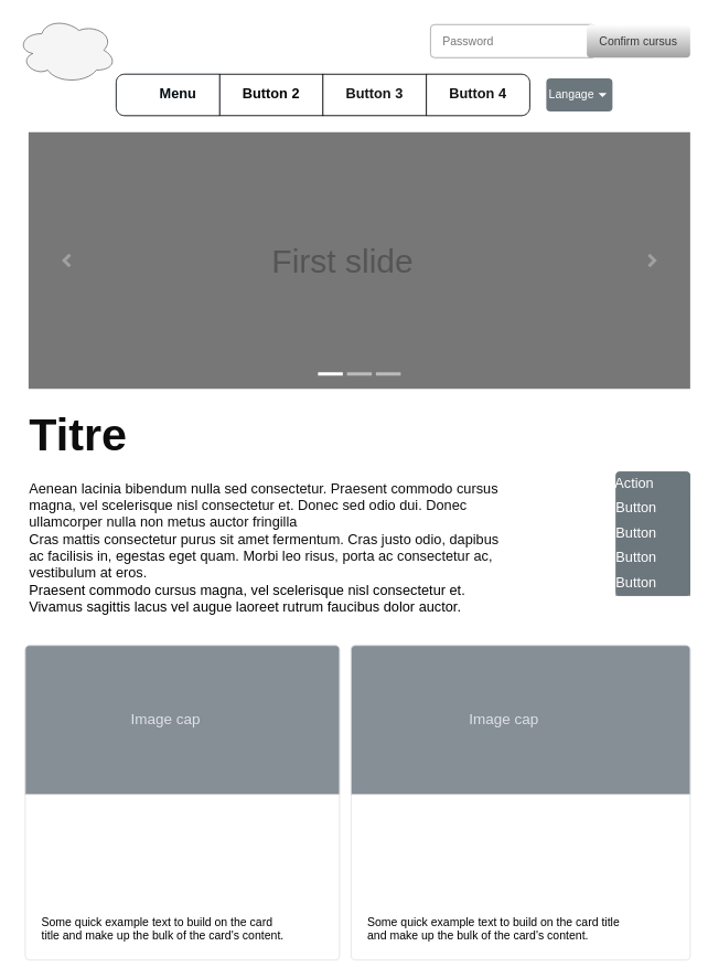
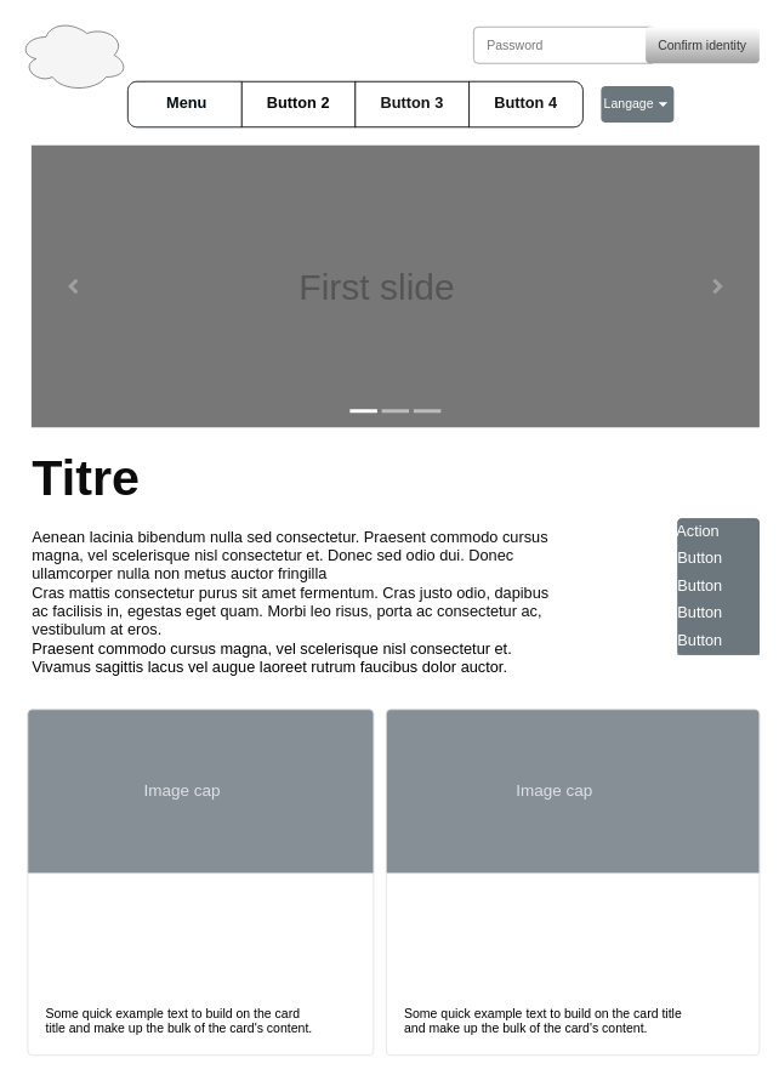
- <mxCell id="29" value="&lt;font color=&quot;#383838&quot;&gt;Confirm cursus&lt;/font&gt;" style="html=1;shadow=0;dashed=0;shape=mxgraph.bootstrap.rrect;rSize=5;strokeColor=none;fillColor=#FFFFFF;fontColor=#ffffff;whiteSpace=wrap;align=center;verticalAlign=middle;fontStyle=0;fontSize=14;spacing=14;gradientColor=#A1A1A1;" vertex="1" parent="1"><mxGeometry x="709" y="29" width="125" height="40" as="geometry" /></mxCell>
+ <mxCell id="29" value="&lt;font color=&quot;#383838&quot;&gt;Confirm identity&lt;/font&gt;" style="html=1;shadow=0;dashed=0;shape=mxgraph.bootstrap.rrect;rSize=5;strokeColor=none;fillColor=#FFFFFF;fontColor=#ffffff;whiteSpace=wrap;align=center;verticalAlign=middle;fontStyle=0;fontSize=14;spacing=14;gradientColor=#A1A1A1;" vertex="1" parent="1"><mxGeometry x="709" y="29" width="125" height="40" as="geometry" /></mxCell>
- <mxCell id="7" value="Menu" style="text;html=1;strokeColor=none;fillColor=none;align=center;verticalAlign=middle;whiteSpace=wrap;rounded=0;fontSize=17;fontFamily=Helvetica;fontColor=#000A12;fontStyle=1;" vertex="1" parent="2"><mxGeometry x="40" y="10" width="70" height="30" as="geometry" /></mxCell>
+ <mxCell id="7" value="Menu" style="text;html=1;strokeColor=none;fillColor=none;align=center;verticalAlign=middle;whiteSpace=wrap;rounded=0;fontSize=17;fontFamily=Helvetica;fontColor=#000A12;fontStyle=1;" vertex="1" parent="2"><mxGeometry x="30" y="10" width="70" height="30" as="geometry" /></mxCell>
